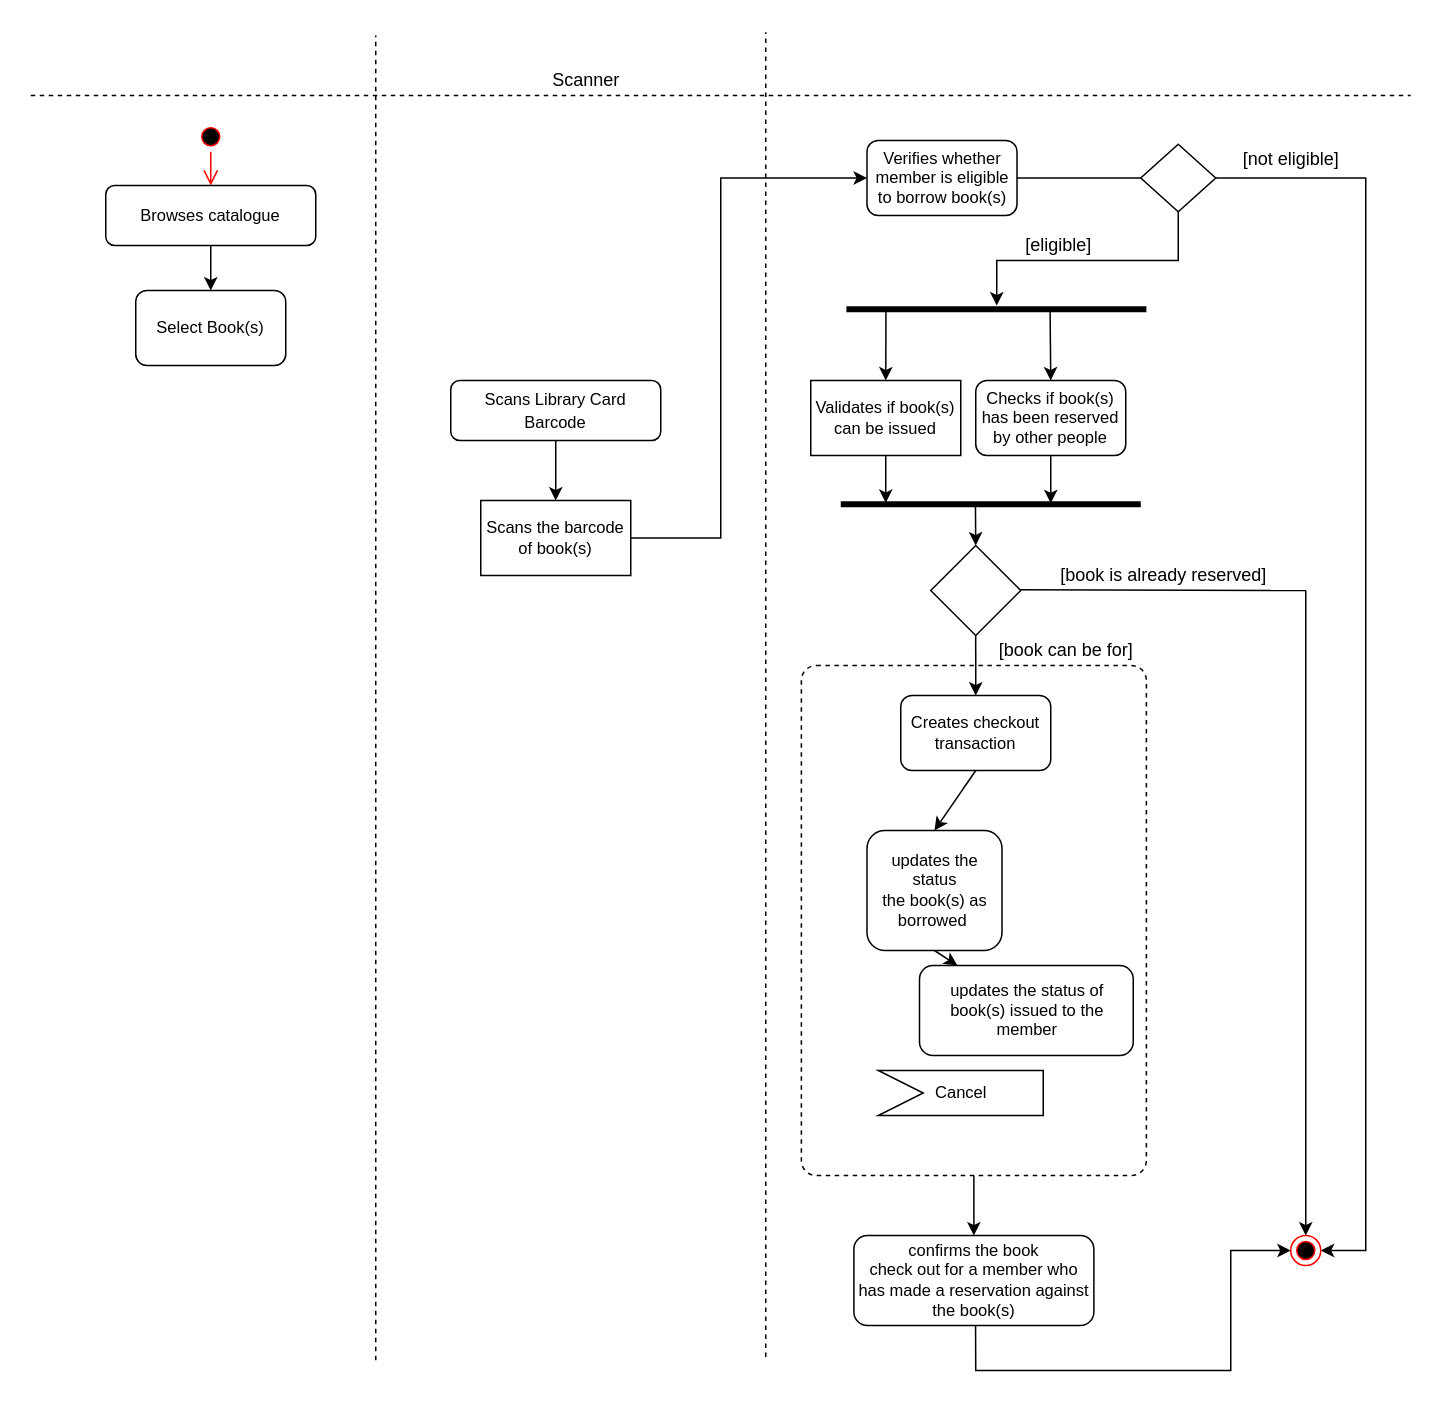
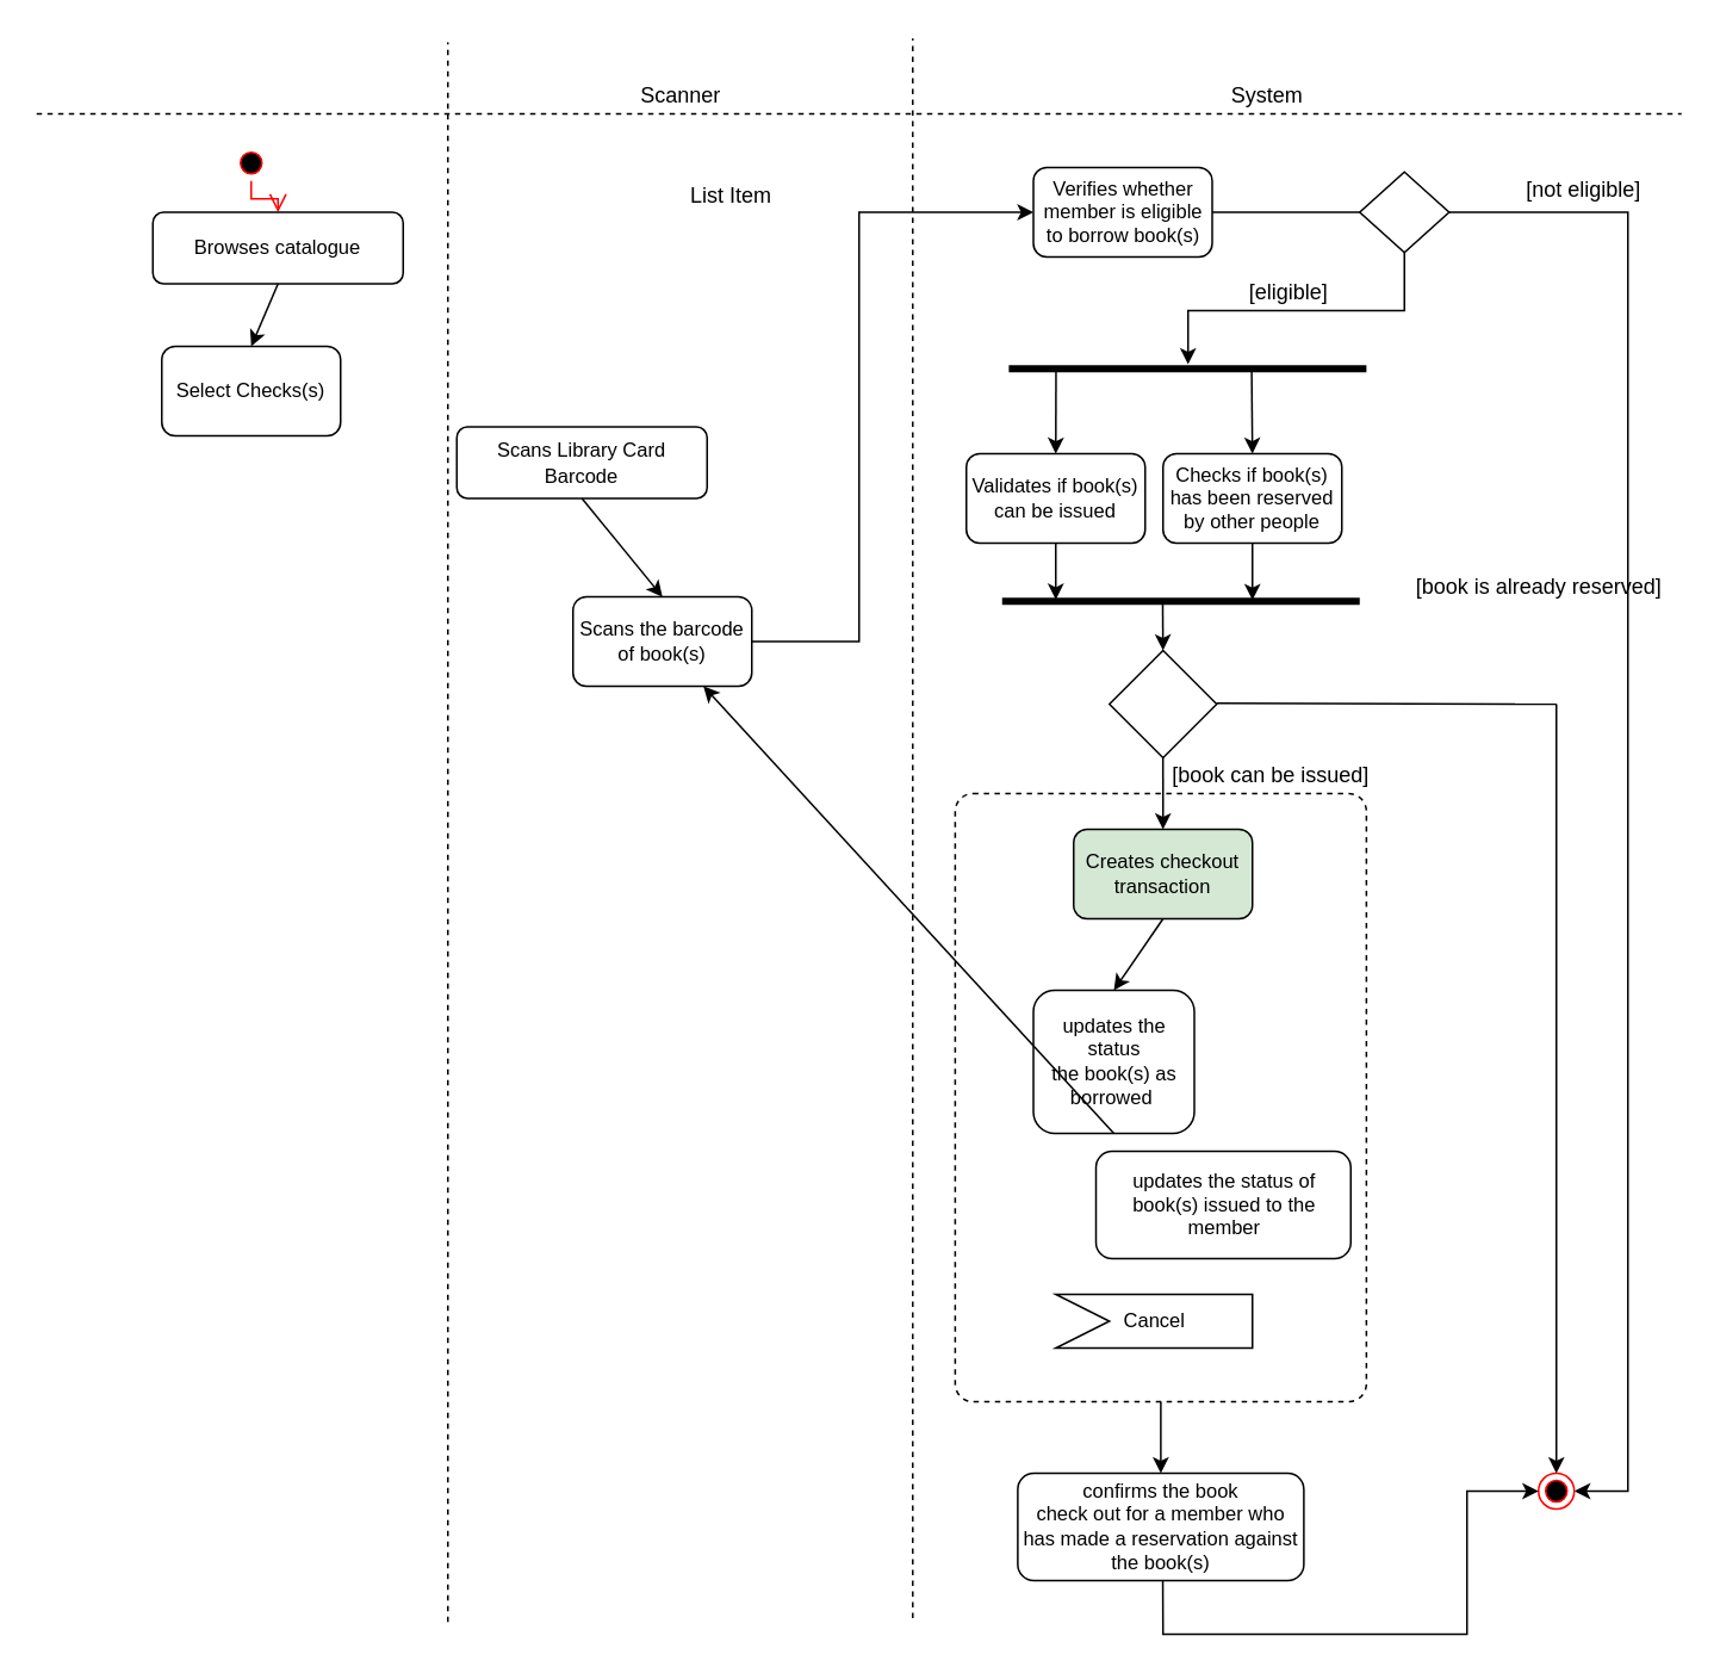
- <mxCell id="44" value="Scanner" style="text;html=1;align=center;verticalAlign=middle;resizable=0;points=[];autosize=1;strokeColor=none;fillColor=none;" parent="1" vertex="1"><mxGeometry x="360" y="43" width="60" height="20" as="geometry" /></mxCell>
+ <mxCell id="44" value="Scanner" style="text;html=1;align=center;verticalAlign=middle;resizable=0;points=[];autosize=1;strokeColor=none;fillColor=none;" parent="1" vertex="1"><mxGeometry x="350" y="43" width="60" height="20" as="geometry" /></mxCell>
+ <mxCell id="5" value="System" style="text;html=1;align=center;verticalAlign=middle;resizable=0;points=[];autosize=1;strokeColor=none;fillColor=none;" parent="1" vertex="1"><mxGeometry x="677.5" y="43" width="60" height="20" as="geometry" /></mxCell>
- <mxCell id="22" value="&lt;span style=&quot;font-size: 12px&quot;&gt;[not eligible]&lt;/span&gt;" style="text;html=1;align=center;verticalAlign=middle;resizable=0;points=[];autosize=1;strokeColor=none;fillColor=none;fontSize=11;fontFamily=Helvetica;" parent="1" vertex="1"><mxGeometry x="820" y="95.5" width="80" height="20" as="geometry" /></mxCell>
+ <mxCell id="22" value="&lt;span style=&quot;font-size: 12px&quot;&gt;[not eligible]&lt;/span&gt;" style="text;html=1;align=center;verticalAlign=middle;resizable=0;points=[];autosize=1;strokeColor=none;fillColor=none;fontSize=11;fontFamily=Helvetica;" parent="1" vertex="1"><mxGeometry x="845" y="95.5" width="80" height="20" as="geometry" /></mxCell>
+ <mxCell id="50" value="List Item" style="text;strokeColor=none;fillColor=none;align=left;verticalAlign=middle;spacingLeft=4;spacingRight=4;overflow=hidden;points=[[0,0.5],[1,0.5]];portConstraint=eastwest;rotatable=0;" vertex="1" parent="1"><mxGeometry x="380" y="93" width="80" height="30" as="geometry" /></mxCell>
- <mxCell id="8" value="&lt;span style=&quot;text-align: -webkit-left ; text-indent: -24px&quot;&gt;&lt;font style=&quot;font-size: 11px&quot;&gt;Browses catalogue&lt;/font&gt;&lt;/span&gt;" style="rounded=1;whiteSpace=wrap;html=1;" parent="1" vertex="1"><mxGeometry x="70" y="123" width="140" height="40" as="geometry" /></mxCell>
+ <mxCell id="8" value="&lt;span style=&quot;text-align: -webkit-left ; text-indent: -24px&quot;&gt;&lt;font style=&quot;font-size: 11px&quot;&gt;Browses catalogue&lt;/font&gt;&lt;/span&gt;" style="rounded=1;whiteSpace=wrap;html=1;" parent="1" vertex="1"><mxGeometry x="85" y="118" width="140" height="40" as="geometry" /></mxCell>
- <mxCell id="24" value="[eligible]" style="text;html=1;align=center;verticalAlign=middle;resizable=0;points=[];autosize=1;strokeColor=none;fillColor=none;fontSize=12;fontFamily=Helvetica;" parent="1" vertex="1"><mxGeometry x="675" y="153" width="60" height="20" as="geometry" /></mxCell>
+ <mxCell id="24" value="[eligible]" style="text;html=1;align=center;verticalAlign=middle;resizable=0;points=[];autosize=1;strokeColor=none;fillColor=none;fontSize=12;fontFamily=Helvetica;" parent="1" vertex="1"><mxGeometry x="690" y="153" width="60" height="20" as="geometry" /></mxCell>
- <mxCell id="9" value="Select Book(s)" style="rounded=1;whiteSpace=wrap;html=1;fontSize=11;" parent="1" vertex="1"><mxGeometry x="90" y="193" width="100" height="50" as="geometry" /></mxCell>
+ <mxCell id="9" value="Select Checks(s)" style="rounded=1;whiteSpace=wrap;html=1;fontSize=11;" parent="1" vertex="1"><mxGeometry x="90" y="193" width="100" height="50" as="geometry" /></mxCell>
- <mxCell id="41" value="&lt;span style=&quot;text-align: -webkit-left ; text-indent: -24px&quot;&gt;&lt;font style=&quot;font-size: 11px&quot;&gt;Scans Library Card Barcode&lt;/font&gt;&lt;/span&gt;" style="rounded=1;whiteSpace=wrap;html=1;" parent="1" vertex="1"><mxGeometry x="300" y="253" width="140" height="40" as="geometry" /></mxCell>
+ <mxCell id="41" value="&lt;span style=&quot;text-align: -webkit-left ; text-indent: -24px&quot;&gt;&lt;font style=&quot;font-size: 11px&quot;&gt;Scans Library Card Barcode&lt;/font&gt;&lt;/span&gt;" style="rounded=1;whiteSpace=wrap;html=1;" parent="1" vertex="1"><mxGeometry x="255" y="238" width="140" height="40" as="geometry" /></mxCell>
- <mxCell id="32" value="Validates if book(s) can be issued" style="whiteSpace=wrap;html=1;fontSize=11;rounded=0;" parent="1" vertex="1"><mxGeometry x="540" y="253" width="100" height="50" as="geometry" /></mxCell>
+ <mxCell id="32" value="Validates if book(s) can be issued" style="rounded=1;whiteSpace=wrap;html=1;fontSize=11;" parent="1" vertex="1"><mxGeometry x="540" y="253" width="100" height="50" as="geometry" /></mxCell>
- <mxCell id="11" value="Scans the barcode of book(s)" style="whiteSpace=wrap;html=1;fontSize=11;rounded=0;" parent="1" vertex="1"><mxGeometry x="320" y="333" width="100" height="50" as="geometry" /></mxCell>
+ <mxCell id="11" value="Scans the barcode of book(s)" style="rounded=1;whiteSpace=wrap;html=1;fontSize=11;" parent="1" vertex="1"><mxGeometry x="320" y="333" width="100" height="50" as="geometry" /></mxCell>
- <mxCell id="38" value="[book is already reserved]" style="text;html=1;align=center;verticalAlign=middle;resizable=0;points=[];autosize=1;strokeColor=none;fillColor=none;fontSize=12;fontFamily=Helvetica;" parent="1" vertex="1"><mxGeometry x="700" y="373" width="150" height="20" as="geometry" /></mxCell>
+ <mxCell id="38" value="[book is already reserved]" style="text;html=1;align=center;verticalAlign=middle;resizable=0;points=[];autosize=1;strokeColor=none;fillColor=none;fontSize=12;fontFamily=Helvetica;" parent="1" vertex="1"><mxGeometry x="785" y="318" width="150" height="20" as="geometry" /></mxCell>
- <mxCell id="39" value="[book can be for]" style="text;html=1;align=center;verticalAlign=middle;resizable=0;points=[];autosize=1;strokeColor=none;fillColor=none;fontSize=12;fontFamily=Helvetica;" parent="1" vertex="1"><mxGeometry x="645" y="423" width="130" height="20" as="geometry" /></mxCell>
+ <mxCell id="39" value="[book can be issued]" style="text;html=1;align=center;verticalAlign=middle;resizable=0;points=[];autosize=1;strokeColor=none;fillColor=none;fontSize=12;fontFamily=Helvetica;" parent="1" vertex="1"><mxGeometry x="645" y="423" width="130" height="20" as="geometry" /></mxCell>
- <mxCell id="13" value="Creates checkout transaction" style="rounded=1;whiteSpace=wrap;html=1;fontSize=11;" parent="1" vertex="1"><mxGeometry x="600" y="463" width="100" height="50" as="geometry" /></mxCell>
+ <mxCell id="13" value="Creates checkout transaction" style="rounded=1;whiteSpace=wrap;html=1;fontSize=11;fillColor=#d5e8d4;" parent="1" vertex="1"><mxGeometry x="600" y="463" width="100" height="50" as="geometry" /></mxCell>
- <mxCell id="27" value="" style="endArrow=classic;html=1;rounded=0;fontFamily=Helvetica;fontSize=12;exitX=0.5;exitY=1;exitDx=0;exitDy=0;" parent="1" source="14" target="15" edge="1"><mxGeometry width="50" height="50" relative="1" as="geometry"><mxPoint x="649" y="593" as="sourcePoint" /><mxPoint x="649" y="633" as="targetPoint" /></mxGeometry></mxCell>
+ <mxCell id="27" value="" style="endArrow=classic;html=1;rounded=0;fontFamily=Helvetica;fontSize=12;exitX=0.5;exitY=1;exitDx=0;exitDy=0;" parent="1" source="14" target="11" edge="1"><mxGeometry width="50" height="50" relative="1" as="geometry"><mxPoint x="649" y="593" as="sourcePoint" /><mxPoint x="649" y="633" as="targetPoint" /></mxGeometry></mxCell>
- <mxCell id="45" value="&lt;font style=&quot;font-size: 11px&quot;&gt;Cancel&lt;/font&gt;" style="html=1;shadow=0;dashed=0;align=center;verticalAlign=middle;shape=mxgraph.arrows2.arrow;dy=0;dx=0;notch=30;fontFamily=Helvetica;" parent="1" vertex="1"><mxGeometry x="585" y="713" width="110" height="30" as="geometry" /></mxCell>
+ <mxCell id="45" value="&lt;font style=&quot;font-size: 11px&quot;&gt;Cancel&lt;/font&gt;" style="html=1;shadow=0;dashed=0;align=center;verticalAlign=middle;shape=mxgraph.arrows2.arrow;dy=0;dx=0;notch=30;fontFamily=Helvetica;" parent="1" vertex="1"><mxGeometry x="590" y="723" width="110" height="30" as="geometry" /></mxCell>
